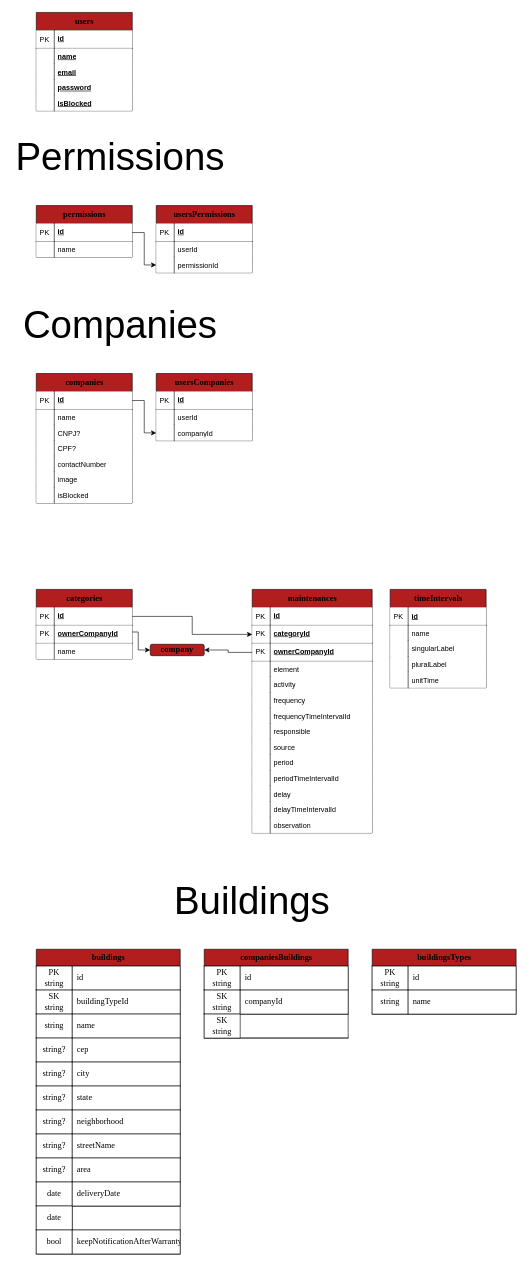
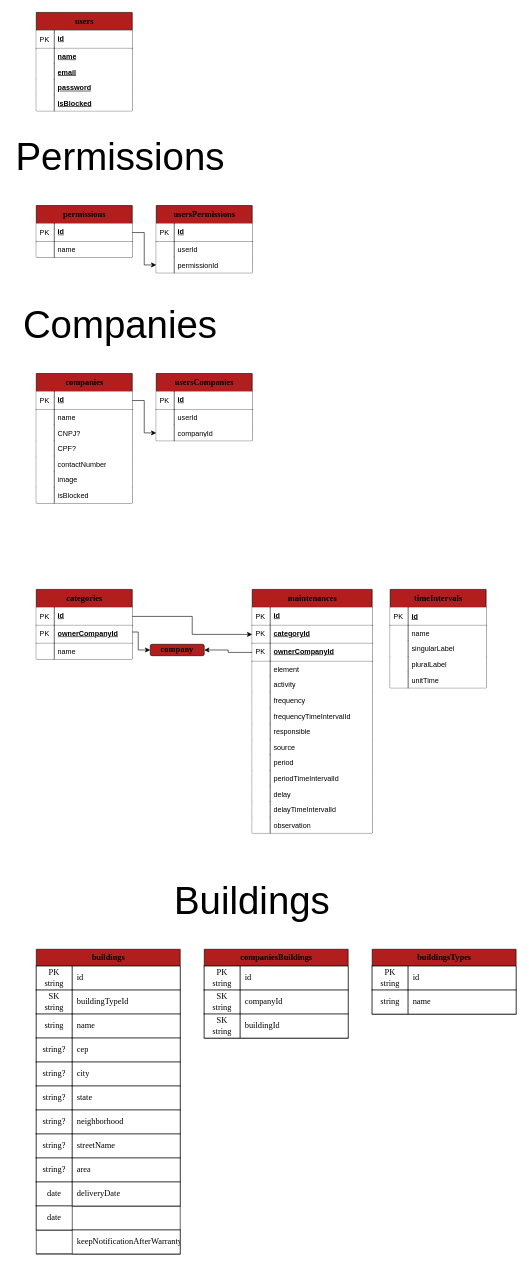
+ <mxCell id="155" value="&lt;span&gt;buildingId&lt;/span&gt;" style="shape=partialRectangle;html=1;whiteSpace=wrap;connectable=0;fillColor=default;top=1;left=1;bottom=1;right=1;align=left;spacingLeft=6;overflow=hidden;pointerEvents=1;rounded=0;shadow=0;labelBackgroundColor=none;labelBorderColor=none;comic=0;sketch=0;fontFamily=Verdana;fontSize=14;fontColor=default;startSize=26;strokeColor=default;strokeWidth=1;" vertex="1" parent="153"><mxGeometry x="60" width="180" height="40" as="geometry"><mxRectangle width="180" height="40" as="alternateBounds" /></mxGeometry></mxCell>
- <mxCell id="136" value="bool" style="shape=partialRectangle;html=1;whiteSpace=wrap;connectable=0;fillColor=default;top=1;left=1;bottom=1;right=1;overflow=hidden;pointerEvents=1;rounded=0;shadow=0;labelBackgroundColor=none;labelBorderColor=none;comic=0;sketch=0;fontFamily=Verdana;fontSize=14;fontColor=default;startSize=26;strokeColor=default;strokeWidth=1;align=center;" vertex="1" parent="135"><mxGeometry width="60" height="40" as="geometry"><mxRectangle width="60" height="40" as="alternateBounds" /></mxGeometry></mxCell>
